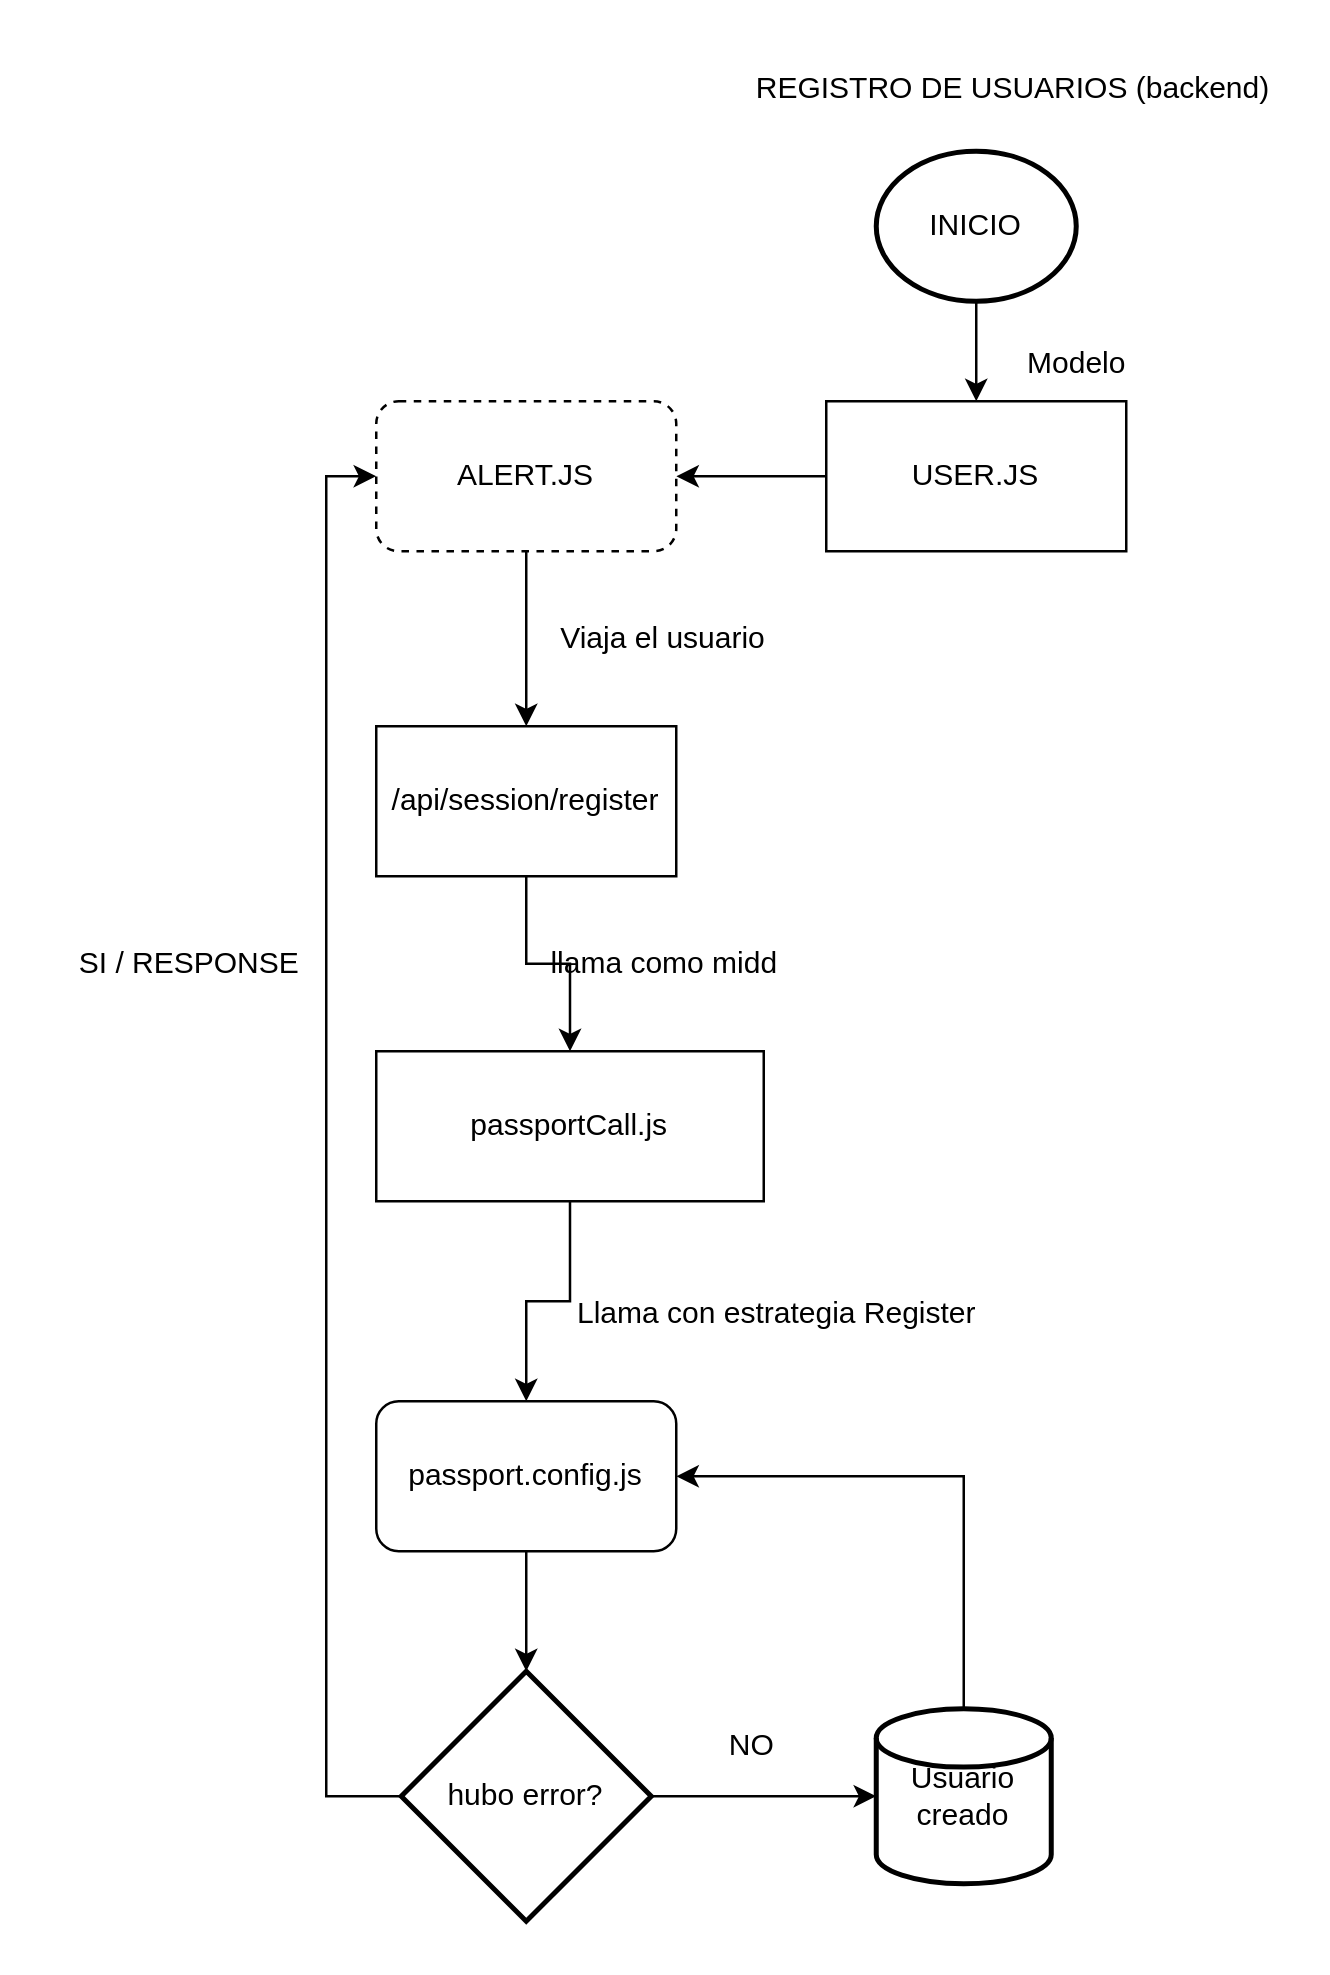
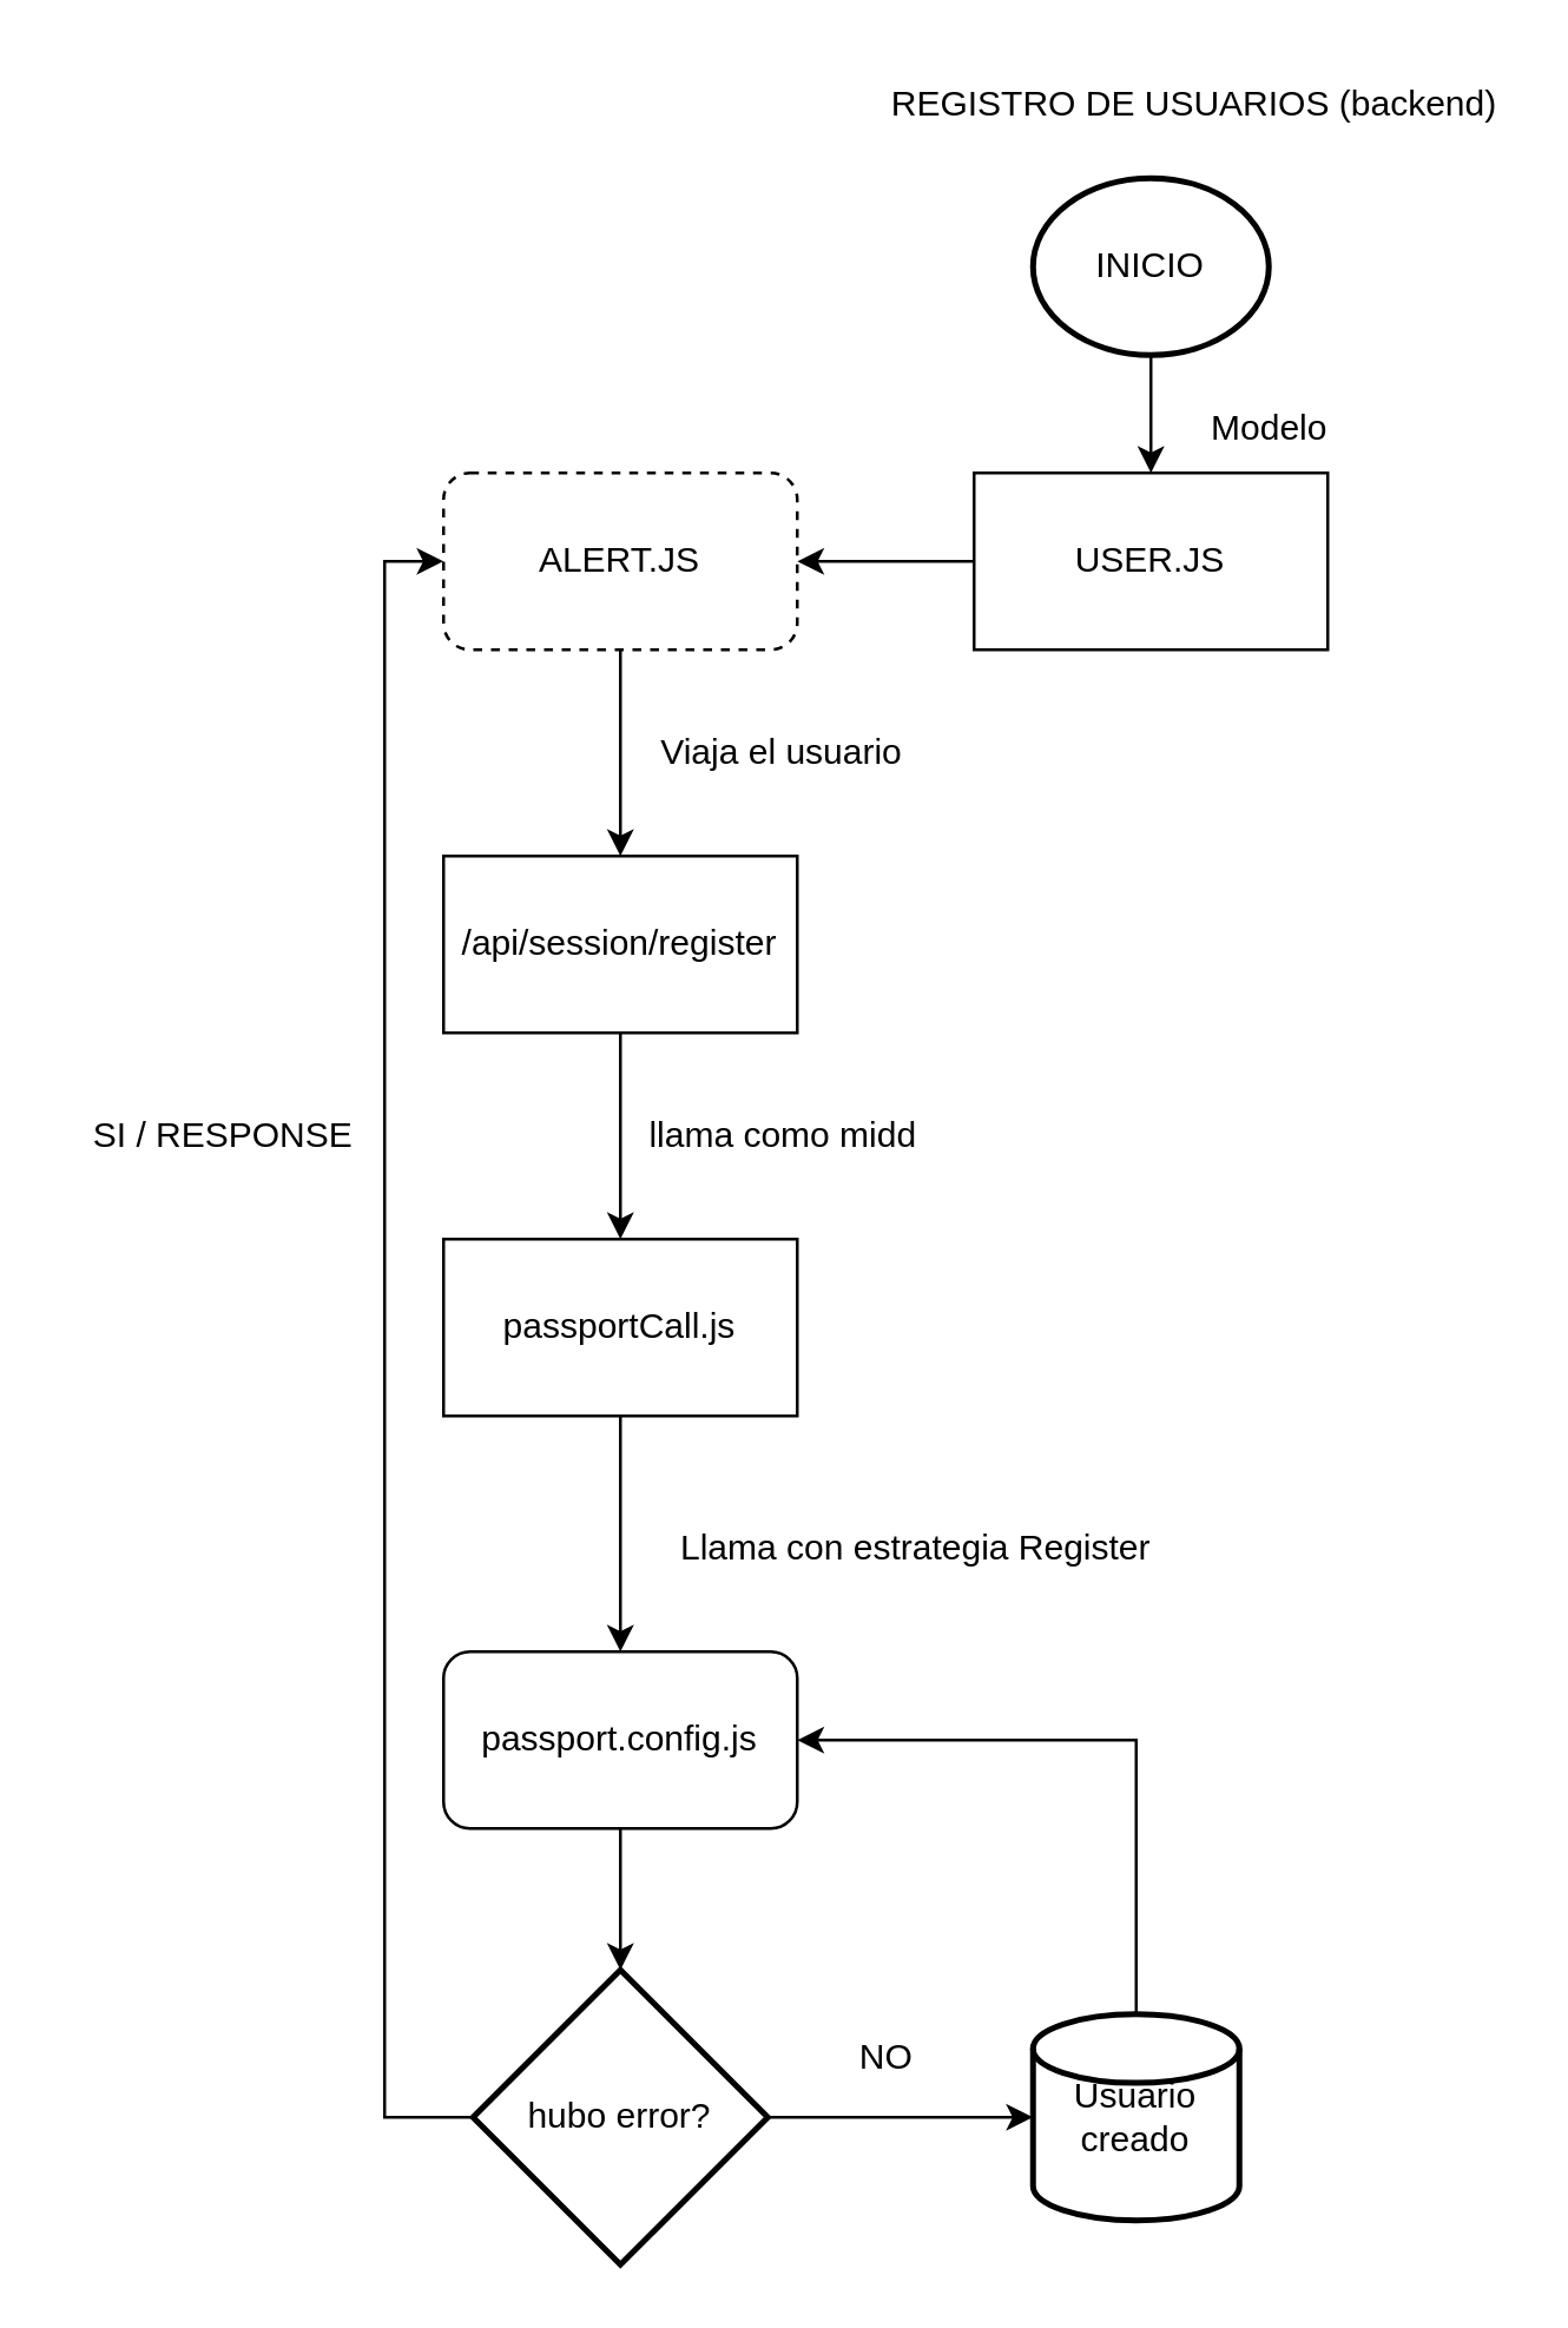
- <mxCell id="12" value="passportCall.js" style="whiteSpace=wrap;html=1;" vertex="1" parent="1"><mxGeometry x="150" y="420" width="155" height="60" as="geometry" /></mxCell>
+ <mxCell id="12" value="passportCall.js" style="whiteSpace=wrap;html=1;" vertex="1" parent="1"><mxGeometry x="150" y="420" width="120" height="60" as="geometry" /></mxCell>
